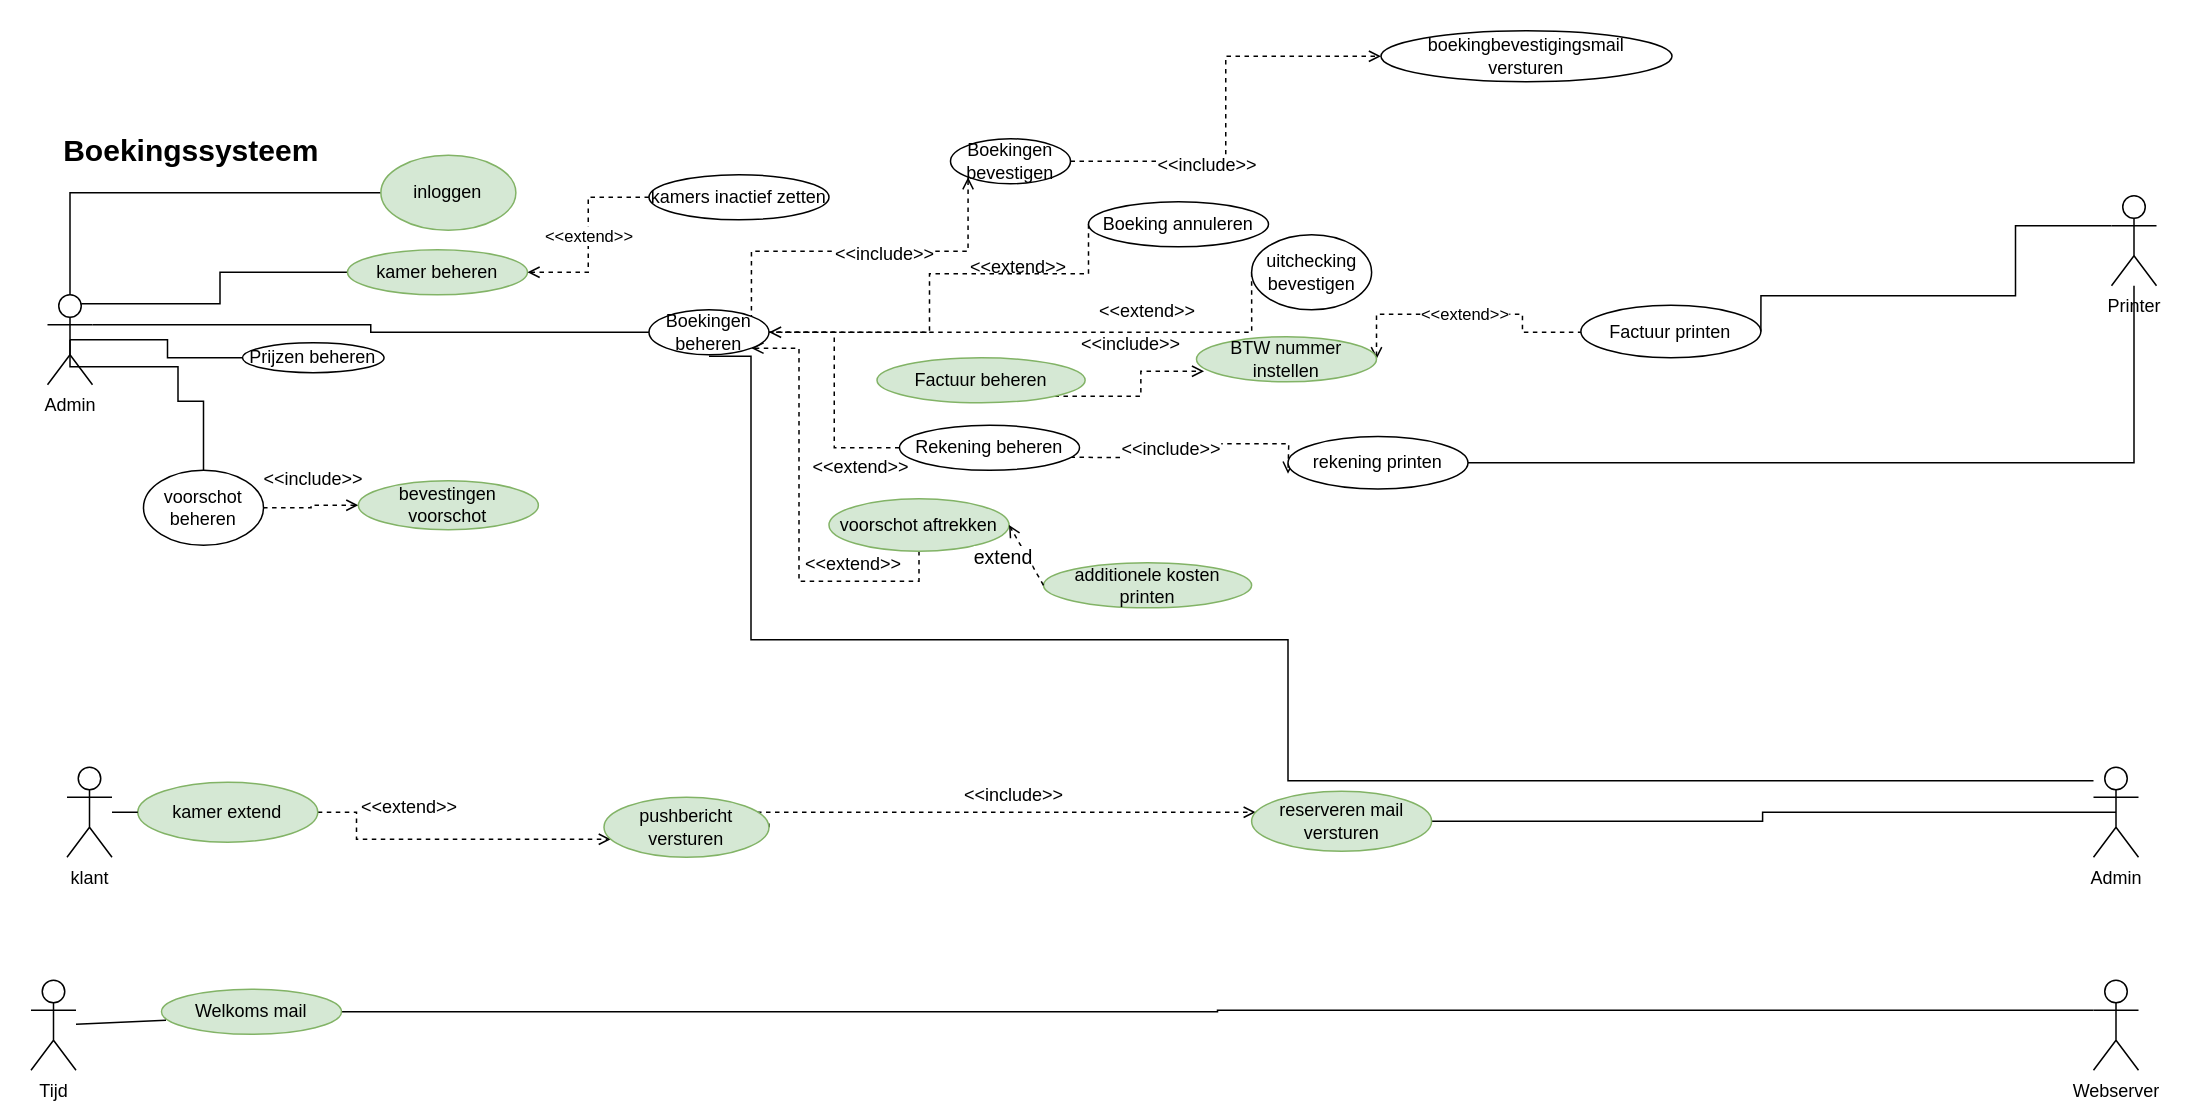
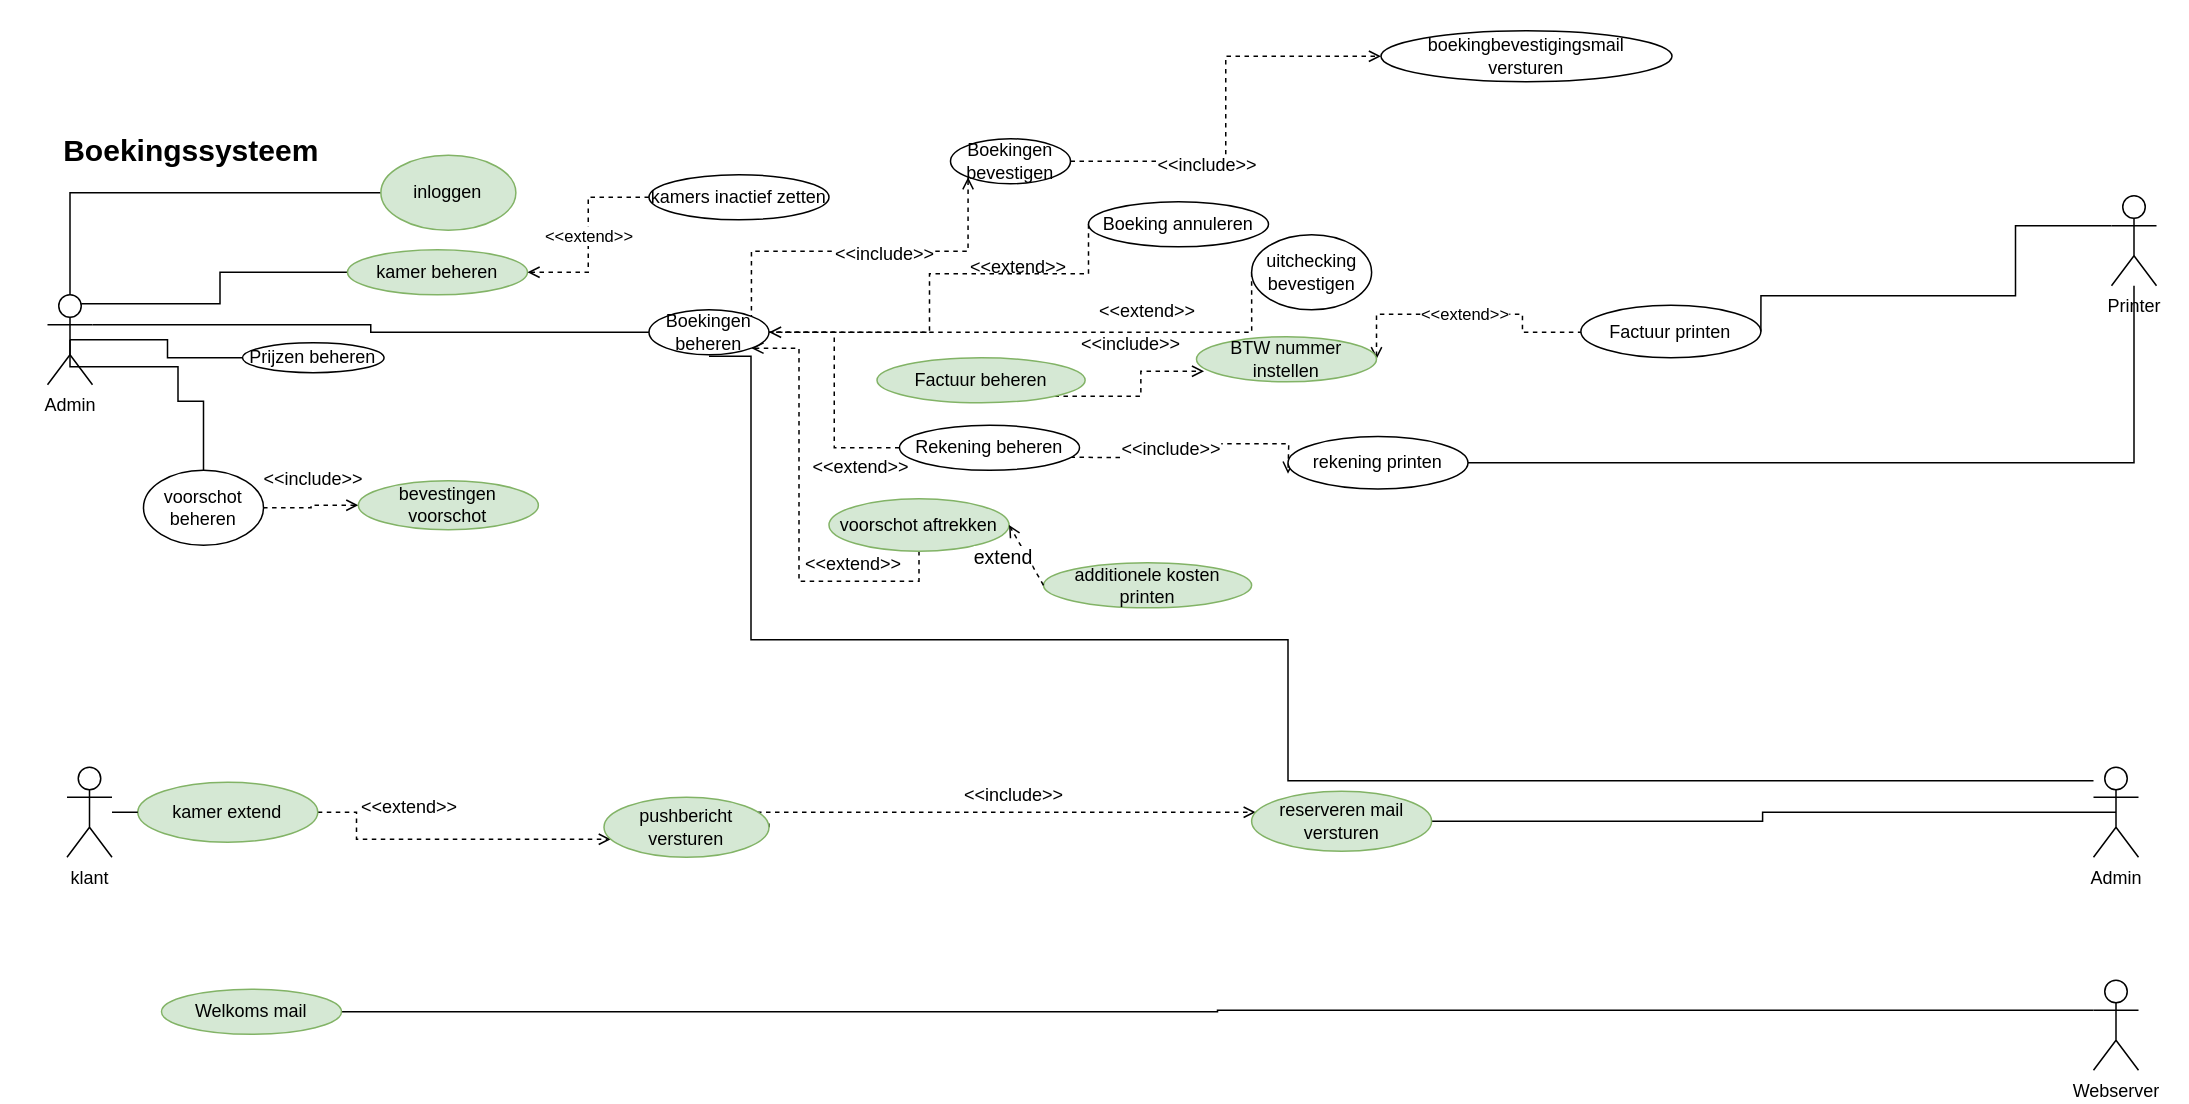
- <mxCell id="14" value="" style="endArrow=none;html=1;entryX=0.025;entryY=0.688;entryDx=0;entryDy=0;entryPerimeter=0;" edge="1" parent="1" source="3" target="13"><mxGeometry width="50" height="50" relative="1" as="geometry"><mxPoint x="57.19" y="765.351" as="sourcePoint" /><mxPoint x="357.19" y="605.66" as="targetPoint" /></mxGeometry></mxCell>
- <mxCell id="3" value="Tijd" style="shape=umlActor;verticalLabelPosition=bottom;labelBackgroundColor=#ffffff;verticalAlign=top;html=1;outlineConnect=0;" vertex="1" parent="1"><mxGeometry x="20" y="653" width="30" height="60" as="geometry" /></mxCell>
